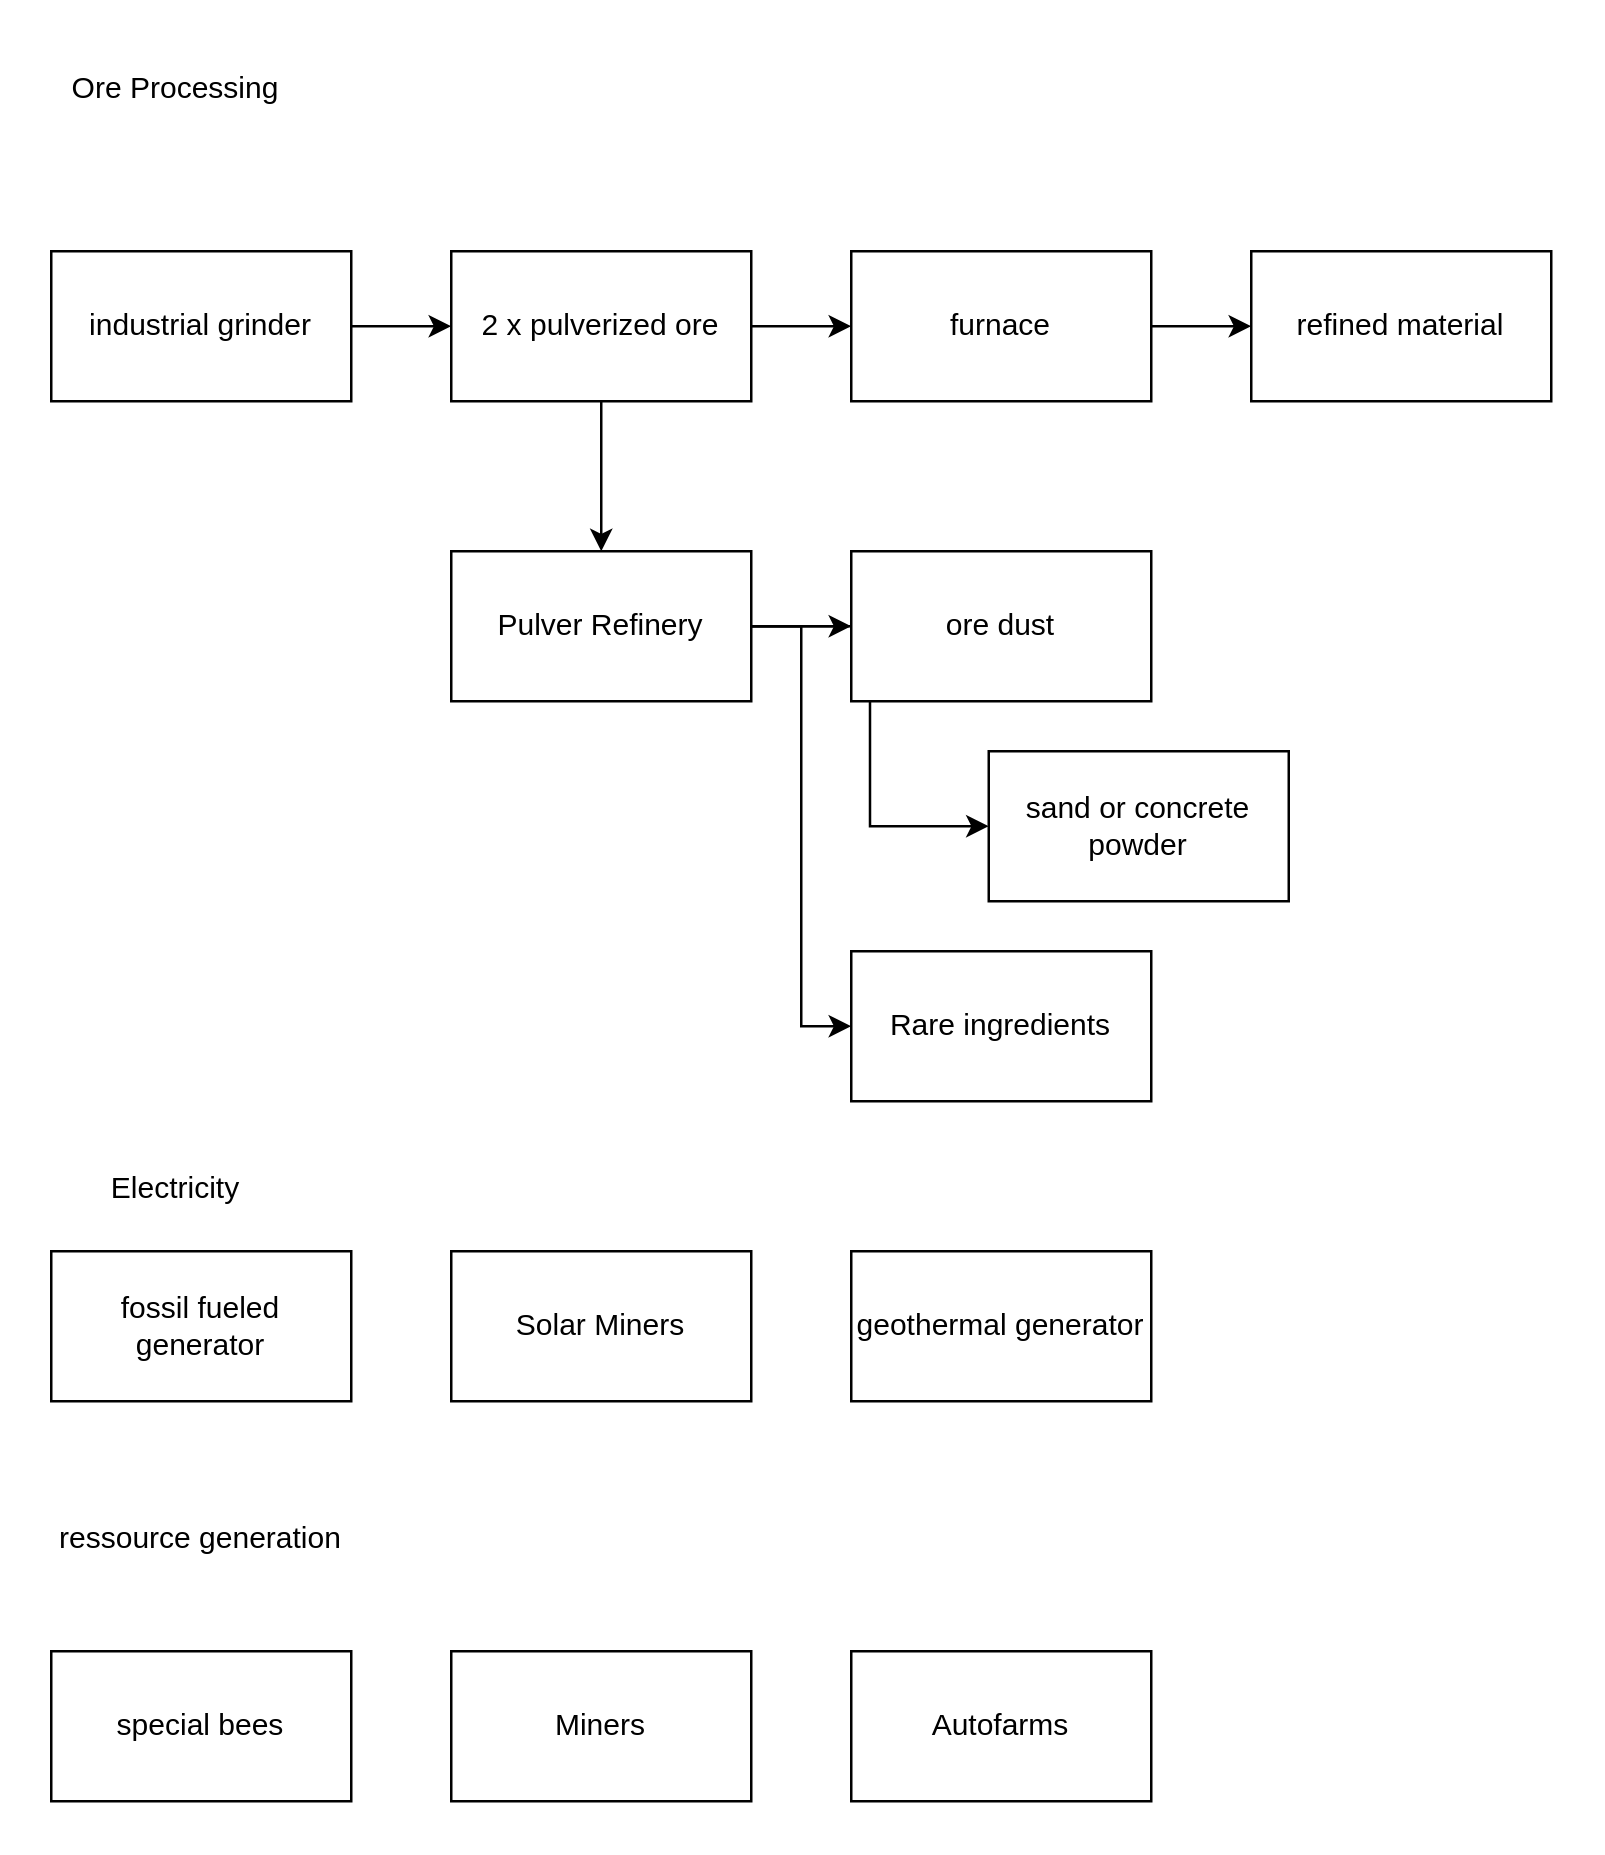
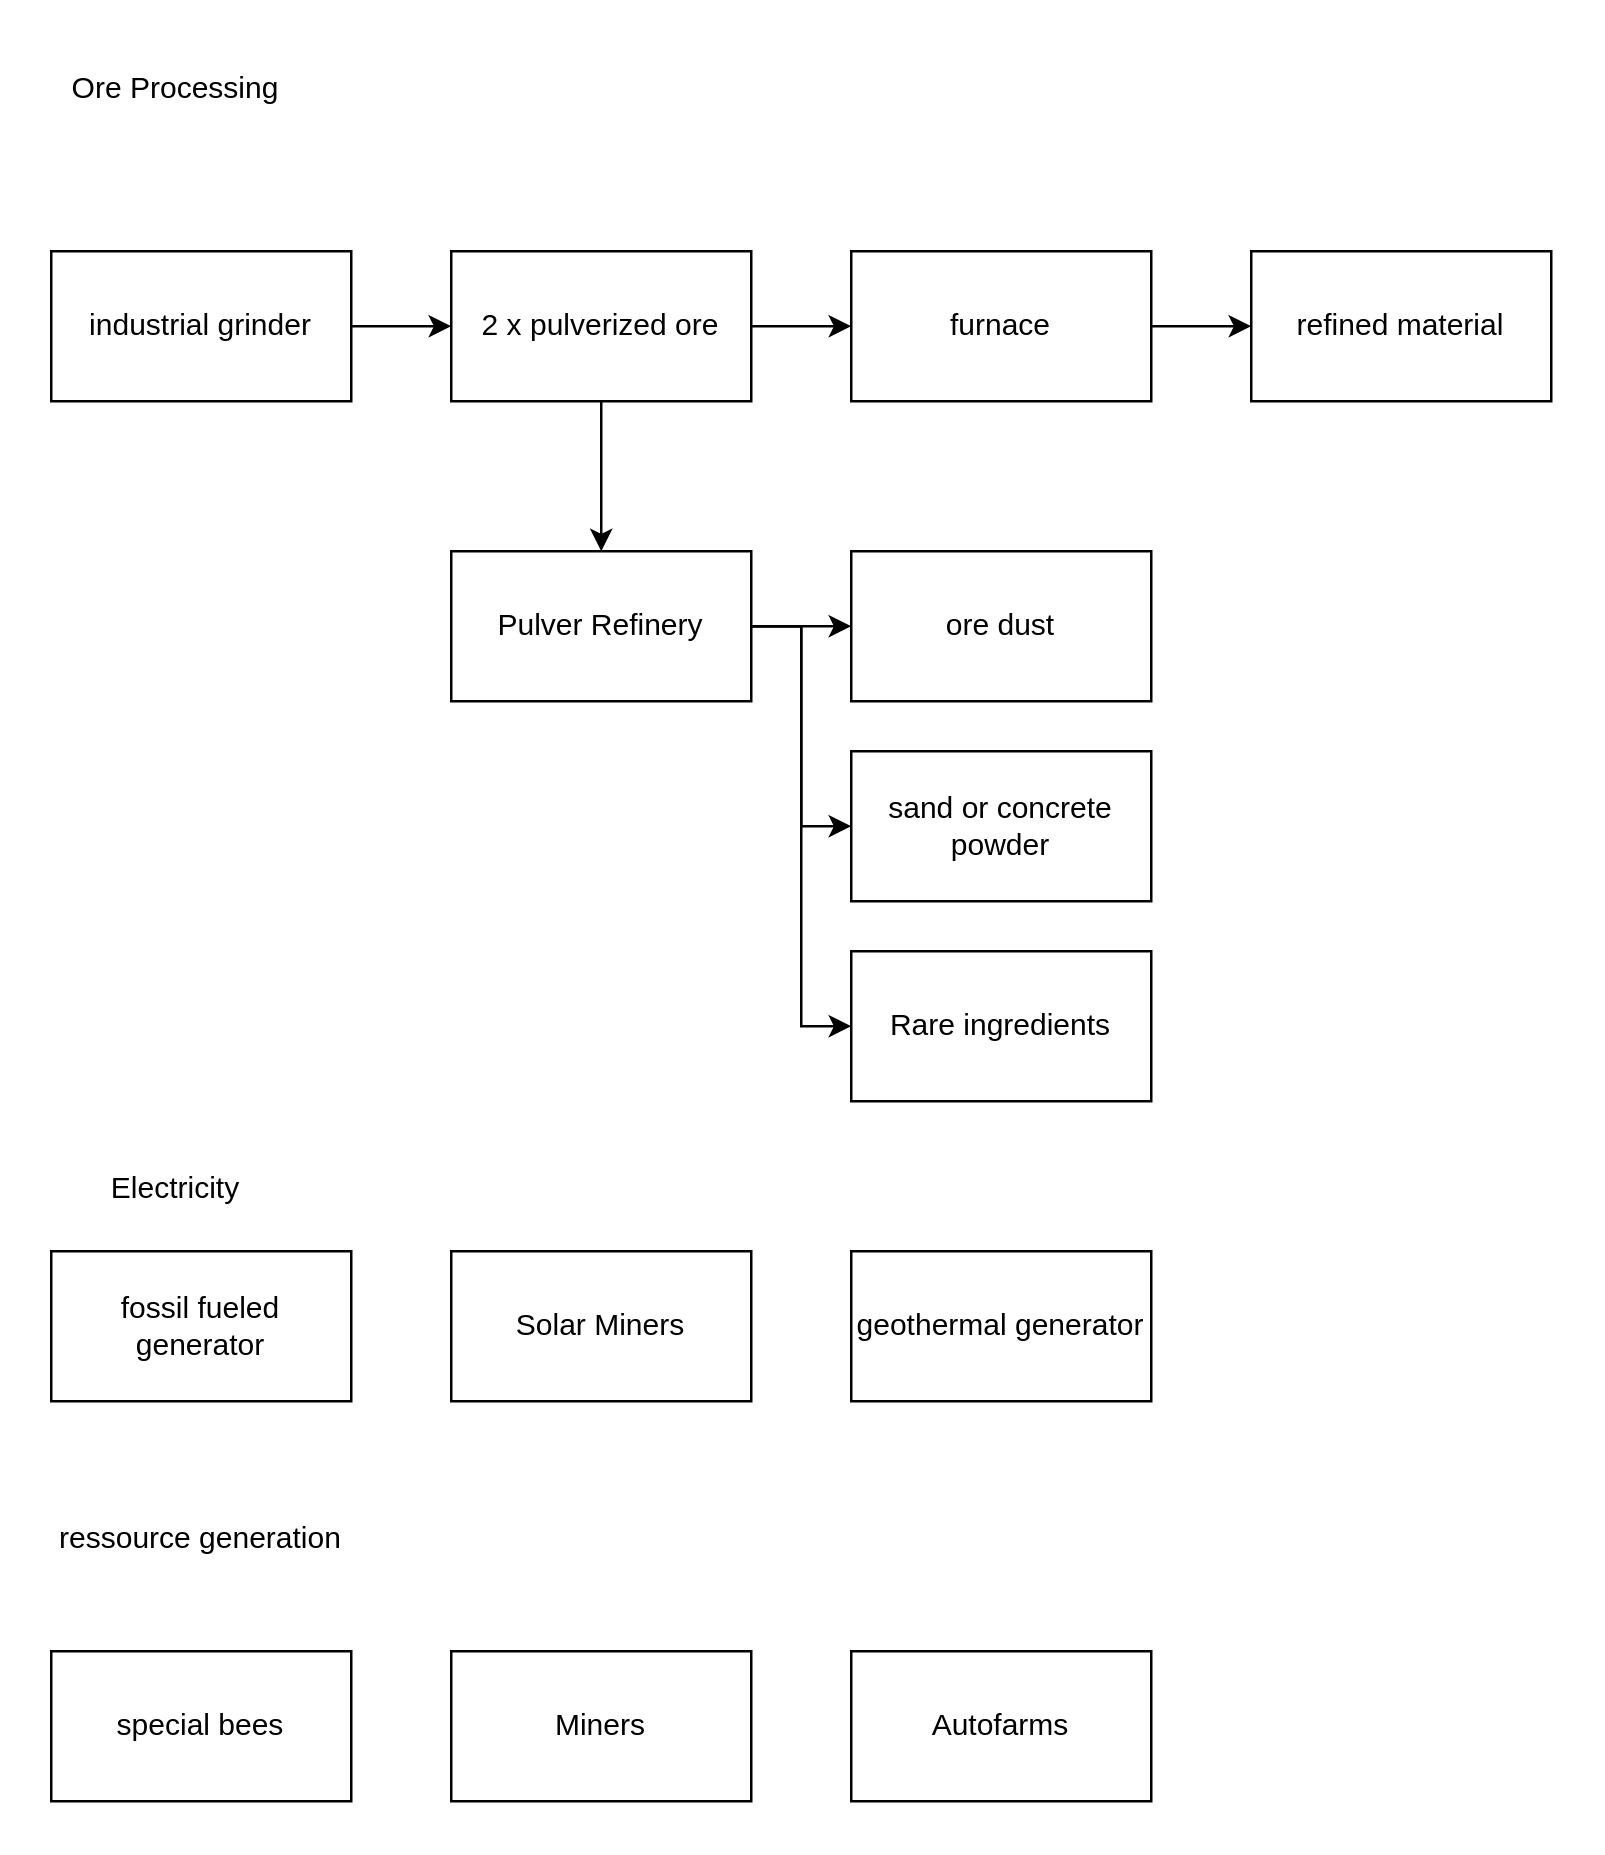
- <mxCell id="16" value="sand or concrete powder" style="rounded=0;whiteSpace=wrap;html=1;" vertex="1" parent="1"><mxGeometry x="395" y="300" width="120" height="60" as="geometry" /></mxCell>
+ <mxCell id="16" value="sand or concrete powder" style="rounded=0;whiteSpace=wrap;html=1;" vertex="1" parent="1"><mxGeometry x="340" y="300" width="120" height="60" as="geometry" /></mxCell>
